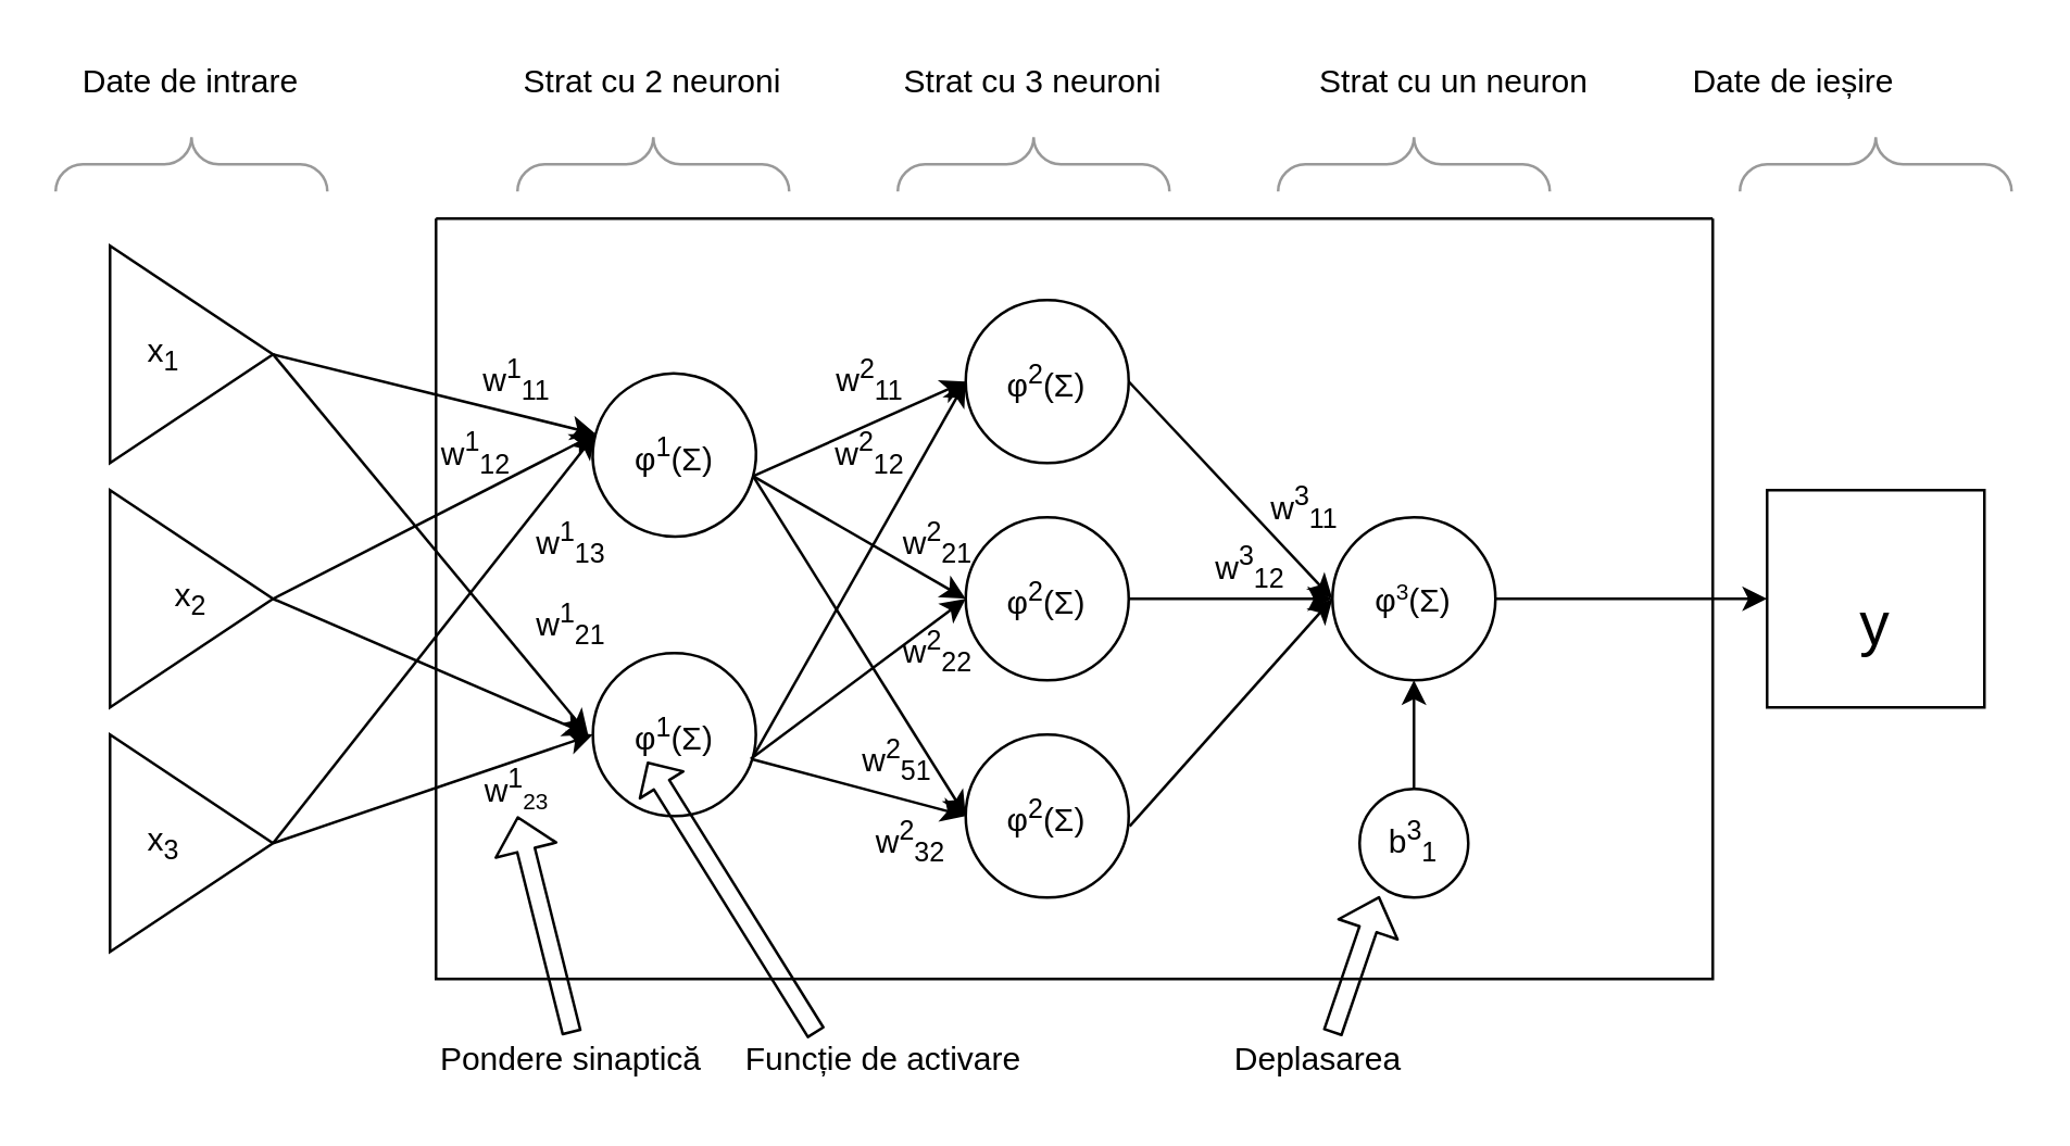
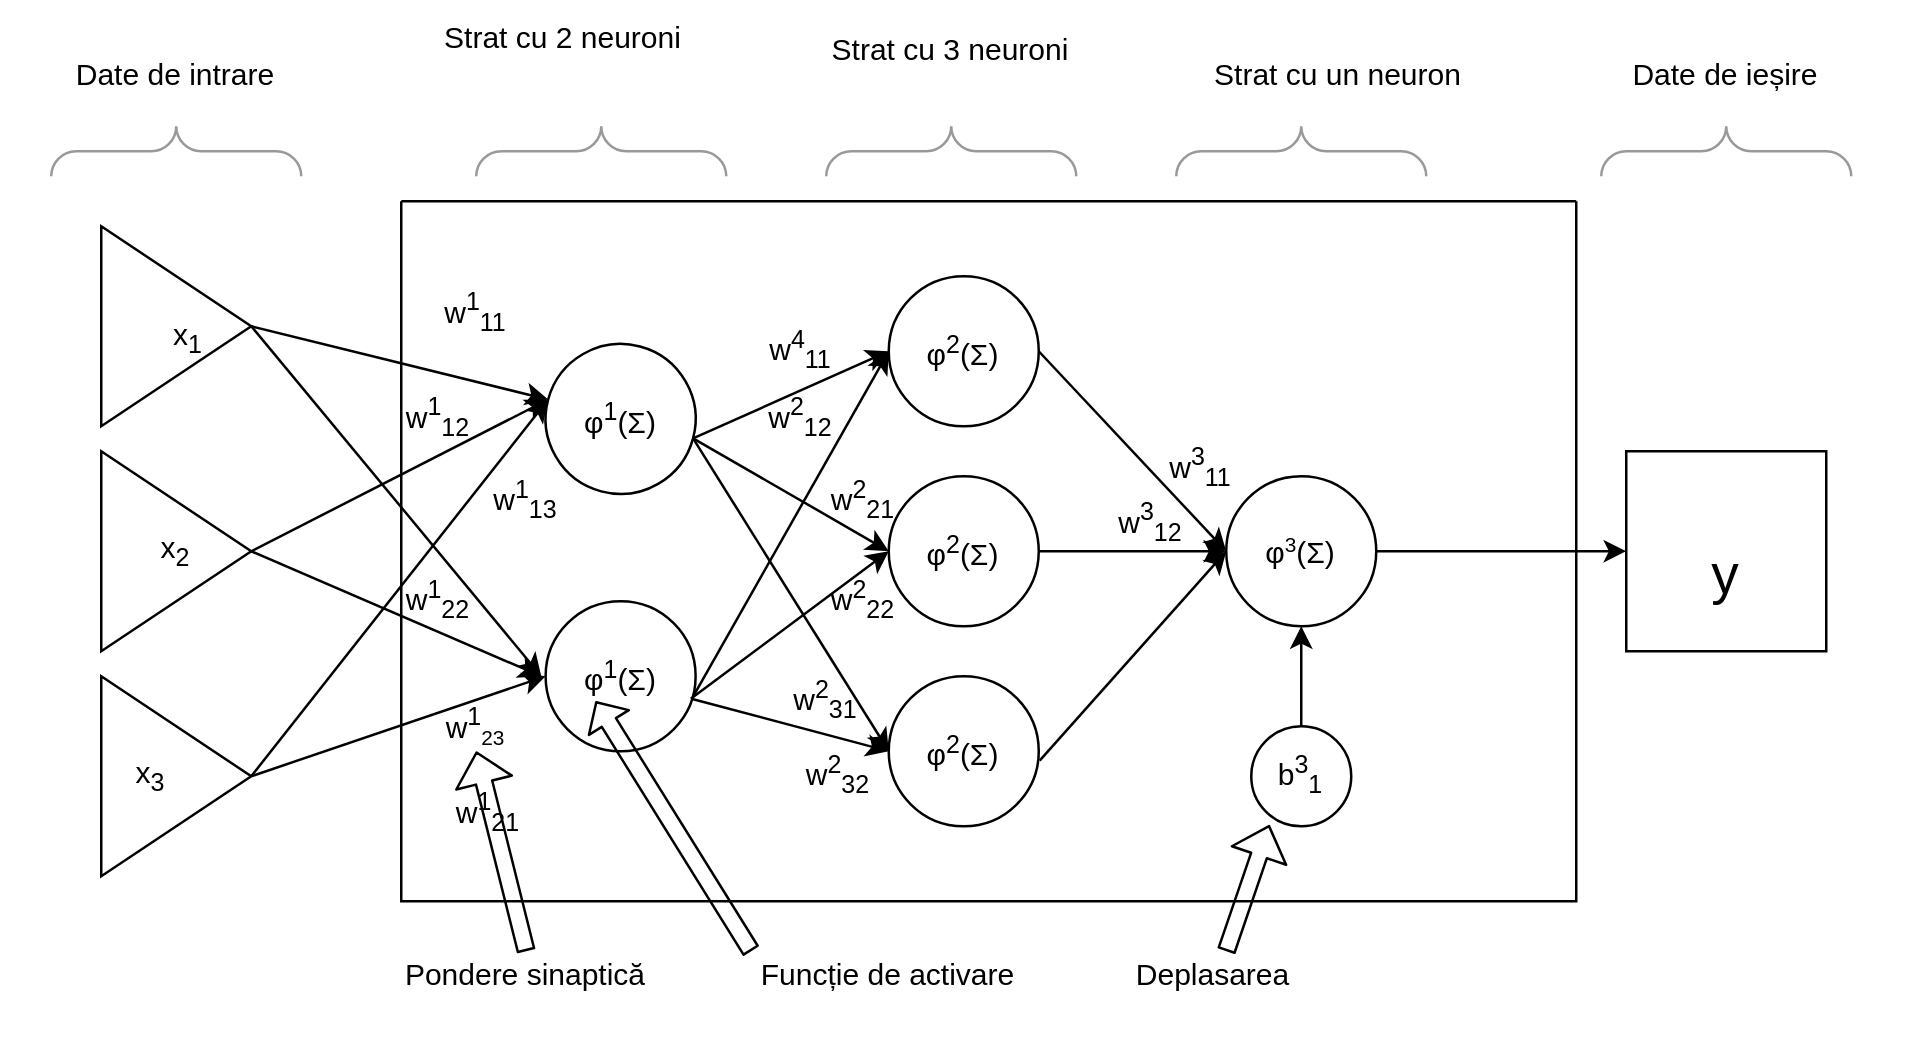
- <mxCell id="60" value="Strat cu 2 neuroni" style="text;html=1;strokeColor=none;fillColor=none;align=center;verticalAlign=middle;whiteSpace=wrap;rounded=0;" vertex="1" parent="1"><mxGeometry x="190" y="20" width="100" height="20" as="geometry" /></mxCell>
+ <mxCell id="60" value="Strat cu 2 neuroni" style="text;html=1;strokeColor=none;fillColor=none;align=center;verticalAlign=middle;whiteSpace=wrap;rounded=0;" vertex="1" parent="1"><mxGeometry x="175" y="5" width="100" height="20" as="geometry" /></mxCell>
- <mxCell id="61" value="Strat cu 3 neuroni" style="text;html=1;strokeColor=none;fillColor=none;align=center;verticalAlign=middle;whiteSpace=wrap;rounded=0;" vertex="1" parent="1"><mxGeometry x="330" y="20" width="100" height="20" as="geometry" /></mxCell>
+ <mxCell id="61" value="Strat cu 3 neuroni" style="text;html=1;strokeColor=none;fillColor=none;align=center;verticalAlign=middle;whiteSpace=wrap;rounded=0;" vertex="1" parent="1"><mxGeometry x="330" y="10" width="100" height="20" as="geometry" /></mxCell>
- <mxCell id="59" value="Date de ieșire" style="text;html=1;strokeColor=none;fillColor=none;align=center;verticalAlign=middle;whiteSpace=wrap;rounded=0;" vertex="1" parent="1"><mxGeometry x="610" y="20" width="100" height="20" as="geometry" /></mxCell>
+ <mxCell id="59" value="Date de ieșire" style="text;html=1;strokeColor=none;fillColor=none;align=center;verticalAlign=middle;whiteSpace=wrap;rounded=0;" vertex="1" parent="1"><mxGeometry x="640" y="20" width="100" height="20" as="geometry" /></mxCell>
- <mxCell id="63" value="x&lt;sub&gt;1&lt;/sub&gt;" style="text;html=1;strokeColor=none;fillColor=none;align=center;verticalAlign=middle;whiteSpace=wrap;rounded=0;" vertex="1" parent="1"><mxGeometry x="40" y="120" width="40" height="20" as="geometry" /></mxCell>
+ <mxCell id="63" value="x&lt;sub&gt;1&lt;/sub&gt;" style="text;html=1;strokeColor=none;fillColor=none;align=center;verticalAlign=middle;whiteSpace=wrap;rounded=0;" vertex="1" parent="1"><mxGeometry x="55" y="125" width="40" height="20" as="geometry" /></mxCell>
- <mxCell id="21" value="w&lt;sup&gt;1&lt;/sup&gt;&lt;sub&gt;11&lt;/sub&gt;" style="text;html=1;strokeColor=none;fillColor=none;align=center;verticalAlign=middle;whiteSpace=wrap;rounded=0;" vertex="1" parent="5"><mxGeometry x="10" y="50" width="40" height="20" as="geometry" /></mxCell>
+ <mxCell id="21" value="w&lt;sup&gt;1&lt;/sup&gt;&lt;sub&gt;11&lt;/sub&gt;" style="text;html=1;strokeColor=none;fillColor=none;align=center;verticalAlign=middle;whiteSpace=wrap;rounded=0;" vertex="1" parent="5"><mxGeometry x="10" y="35" width="40" height="20" as="geometry" /></mxCell>
- <mxCell id="33" value="w&lt;sup&gt;2&lt;/sup&gt;&lt;sub&gt;11&lt;/sub&gt;" style="text;html=1;strokeColor=none;fillColor=none;align=center;verticalAlign=middle;whiteSpace=wrap;rounded=0;" vertex="1" parent="5"><mxGeometry x="140" y="50" width="40" height="20" as="geometry" /></mxCell>
+ <mxCell id="33" value="w&lt;sup&gt;4&lt;/sup&gt;&lt;sub&gt;11&lt;/sub&gt;" style="text;html=1;strokeColor=none;fillColor=none;align=center;verticalAlign=middle;whiteSpace=wrap;rounded=0;" vertex="1" parent="5"><mxGeometry x="140" y="50" width="40" height="20" as="geometry" /></mxCell>
- <mxCell id="25" value="w&lt;sup&gt;1&lt;/sup&gt;&lt;sub&gt;21&lt;/sub&gt;" style="text;html=1;strokeColor=none;fillColor=none;align=center;verticalAlign=middle;whiteSpace=wrap;rounded=0;" vertex="1" parent="5"><mxGeometry x="30" y="140" width="40" height="20" as="geometry" /></mxCell>
+ <mxCell id="25" value="w&lt;sup&gt;1&lt;/sup&gt;&lt;sub&gt;21&lt;/sub&gt;" style="text;html=1;strokeColor=none;fillColor=none;align=center;verticalAlign=middle;whiteSpace=wrap;rounded=0;" vertex="1" parent="5"><mxGeometry x="15" y="235" width="40" height="20" as="geometry" /></mxCell>
+ <mxCell id="24" value="w&lt;sup&gt;1&lt;/sup&gt;&lt;sub&gt;22&lt;/sub&gt;" style="text;html=1;strokeColor=none;fillColor=none;align=center;verticalAlign=middle;whiteSpace=wrap;rounded=0;" vertex="1" parent="5"><mxGeometry y="150" width="30" height="20" as="geometry" /></mxCell>
- <mxCell id="37" value="w&lt;sup&gt;2&lt;/sup&gt;&lt;sub&gt;51&lt;/sub&gt;" style="text;html=1;strokeColor=none;fillColor=none;align=center;verticalAlign=middle;whiteSpace=wrap;rounded=0;" vertex="1" parent="5"><mxGeometry x="150" y="190" width="40" height="20" as="geometry" /></mxCell>
+ <mxCell id="37" value="w&lt;sup&gt;2&lt;/sup&gt;&lt;sub&gt;31&lt;/sub&gt;" style="text;html=1;strokeColor=none;fillColor=none;align=center;verticalAlign=middle;whiteSpace=wrap;rounded=0;" vertex="1" parent="5"><mxGeometry x="150" y="190" width="40" height="20" as="geometry" /></mxCell>
- <mxCell id="68" value="Funcție de activare" style="text;html=1;strokeColor=none;fillColor=none;align=center;verticalAlign=middle;whiteSpace=wrap;rounded=0;" vertex="1" parent="1"><mxGeometry x="270" y="380" width="110" height="20" as="geometry" /></mxCell>
+ <mxCell id="68" value="Funcție de activare" style="text;html=1;strokeColor=none;fillColor=none;align=center;verticalAlign=middle;whiteSpace=wrap;rounded=0;" vertex="1" parent="1"><mxGeometry x="300" y="380" width="110" height="20" as="geometry" /></mxCell>
